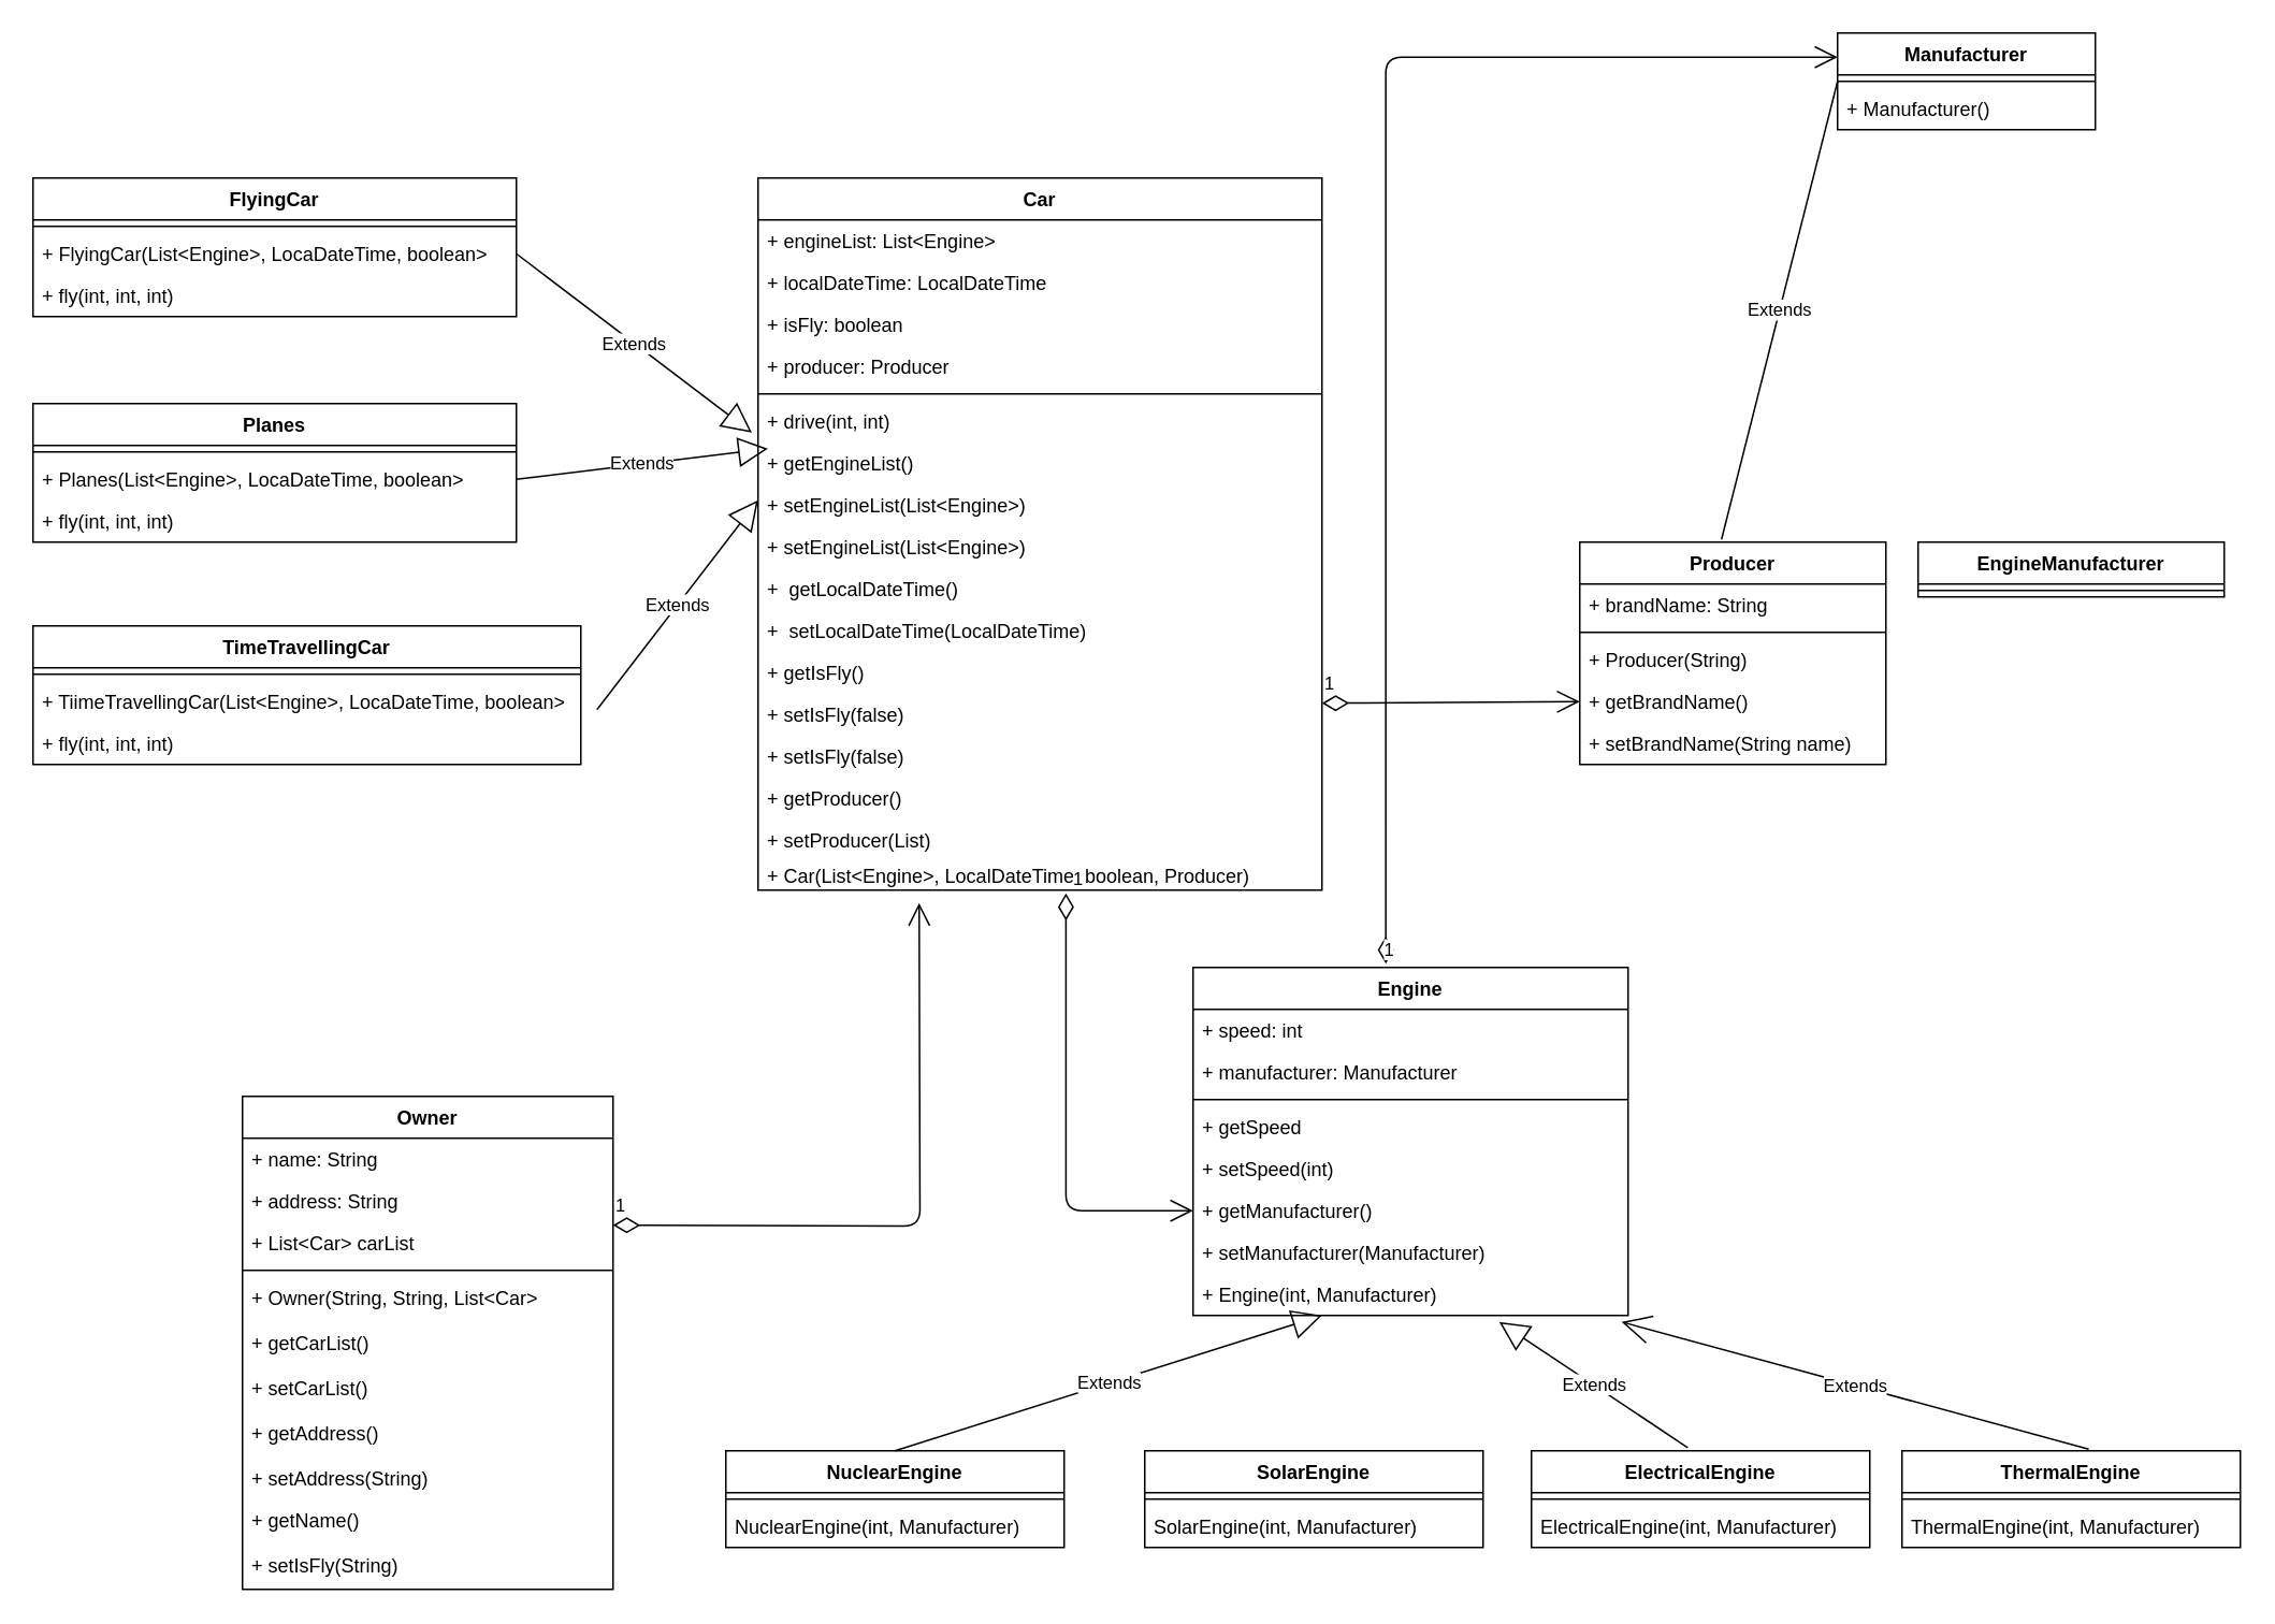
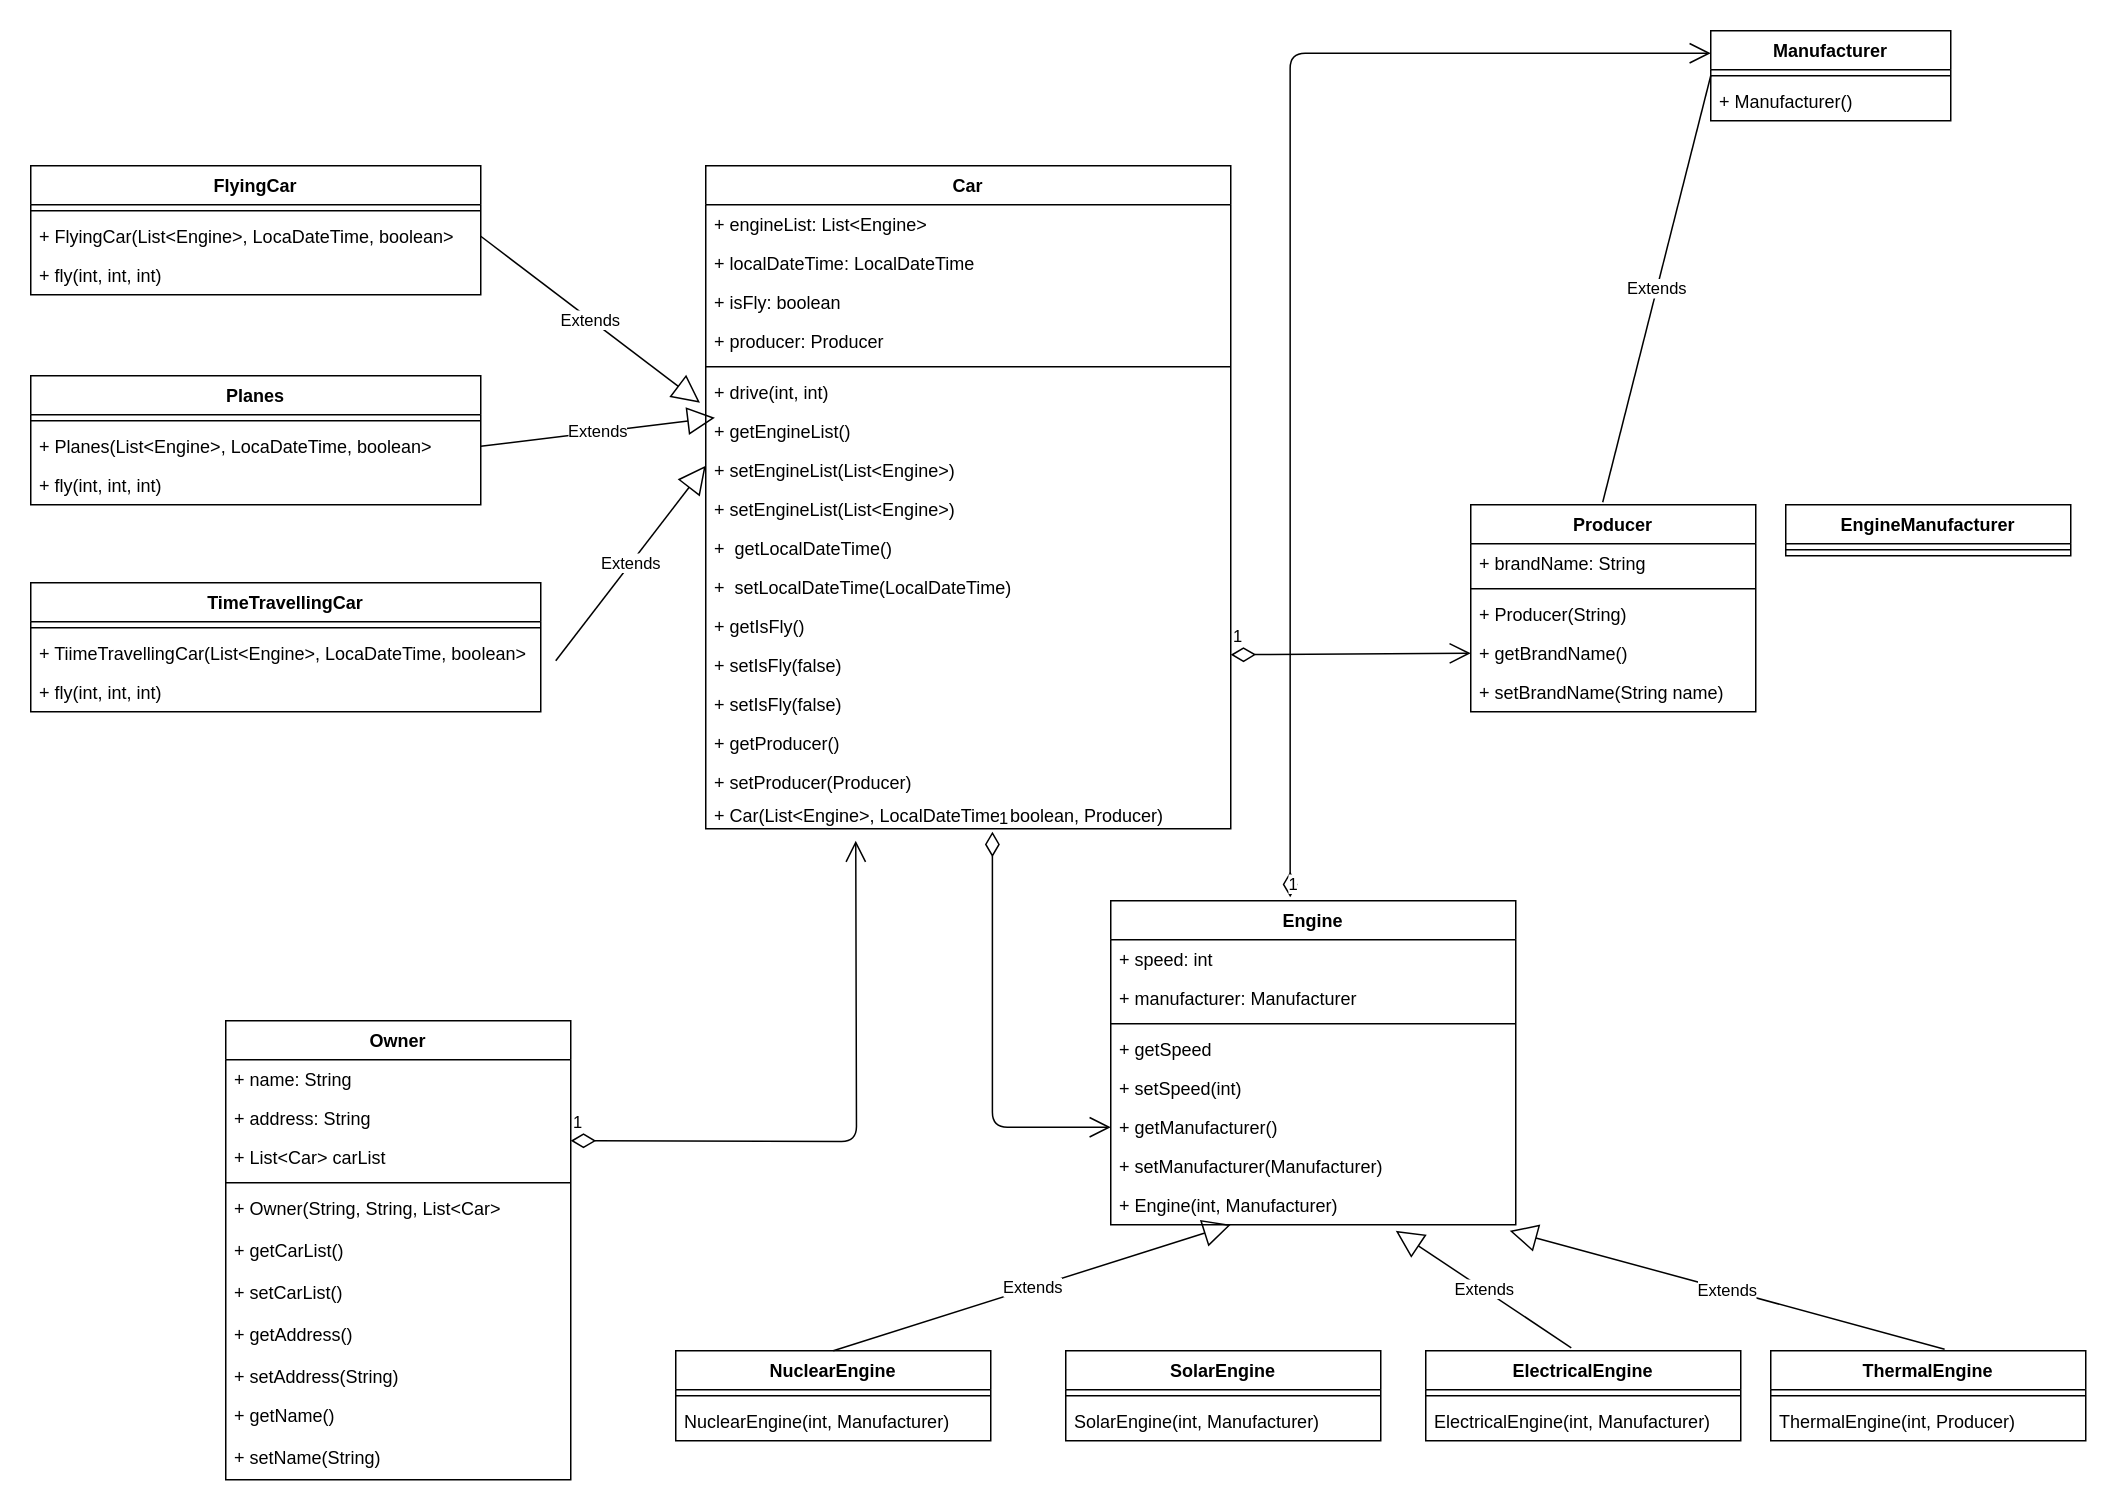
- <mxCell id="40" value="+ setProducer(List)" style="text;strokeColor=none;fillColor=none;align=left;verticalAlign=top;spacingLeft=4;spacingRight=4;overflow=hidden;rotatable=0;points=[[0,0.5],[1,0.5]];portConstraint=eastwest;" vertex="1" parent="24"><mxGeometry y="398" width="350" height="22" as="geometry" /></mxCell>
+ <mxCell id="40" value="+ setProducer(Producer)" style="text;strokeColor=none;fillColor=none;align=left;verticalAlign=top;spacingLeft=4;spacingRight=4;overflow=hidden;rotatable=0;points=[[0,0.5],[1,0.5]];portConstraint=eastwest;" vertex="1" parent="24"><mxGeometry y="398" width="350" height="22" as="geometry" /></mxCell>
- <mxCell id="58" value="Extends" style="endArrow=open;endSize=16;endFill=0;html=1;exitX=0.552;exitY=-0.017;exitDx=0;exitDy=0;exitPerimeter=0;entryX=0.985;entryY=1.154;entryDx=0;entryDy=0;entryPerimeter=0;" edge="1" parent="1" source="53" target="22"><mxGeometry width="160" relative="1" as="geometry"><mxPoint x="1057.02" y="908.02" as="sourcePoint" /><mxPoint x="940" y="830" as="targetPoint" /></mxGeometry></mxCell>
+ <mxCell id="58" value="Extends" style="endArrow=block;endSize=16;endFill=0;html=1;exitX=0.552;exitY=-0.017;exitDx=0;exitDy=0;exitPerimeter=0;entryX=0.985;entryY=1.154;entryDx=0;entryDy=0;entryPerimeter=0;" edge="1" parent="1" source="53" target="22"><mxGeometry width="160" relative="1" as="geometry"><mxPoint x="1057.02" y="908.02" as="sourcePoint" /><mxPoint x="940" y="830" as="targetPoint" /></mxGeometry></mxCell>
- <mxCell id="55" value="ThermalEngine(int, Manufacturer)" style="text;strokeColor=none;fillColor=none;align=left;verticalAlign=top;spacingLeft=4;spacingRight=4;overflow=hidden;rotatable=0;points=[[0,0.5],[1,0.5]];portConstraint=eastwest;" vertex="1" parent="53"><mxGeometry y="34" width="210" height="26" as="geometry" /></mxCell>
+ <mxCell id="55" value="ThermalEngine(int, Producer)" style="text;strokeColor=none;fillColor=none;align=left;verticalAlign=top;spacingLeft=4;spacingRight=4;overflow=hidden;rotatable=0;points=[[0,0.5],[1,0.5]];portConstraint=eastwest;" vertex="1" parent="53"><mxGeometry y="34" width="210" height="26" as="geometry" /></mxCell>
- <mxCell id="85" value="+ setIsFly(String)" style="text;strokeColor=none;fillColor=none;align=left;verticalAlign=top;spacingLeft=4;spacingRight=4;overflow=hidden;rotatable=0;points=[[0,0.5],[1,0.5]];portConstraint=eastwest;" vertex="1" parent="74"><mxGeometry y="278" width="230" height="28" as="geometry" /></mxCell>
+ <mxCell id="85" value="+ setName(String)" style="text;strokeColor=none;fillColor=none;align=left;verticalAlign=top;spacingLeft=4;spacingRight=4;overflow=hidden;rotatable=0;points=[[0,0.5],[1,0.5]];portConstraint=eastwest;" vertex="1" parent="74"><mxGeometry y="278" width="230" height="28" as="geometry" /></mxCell>
